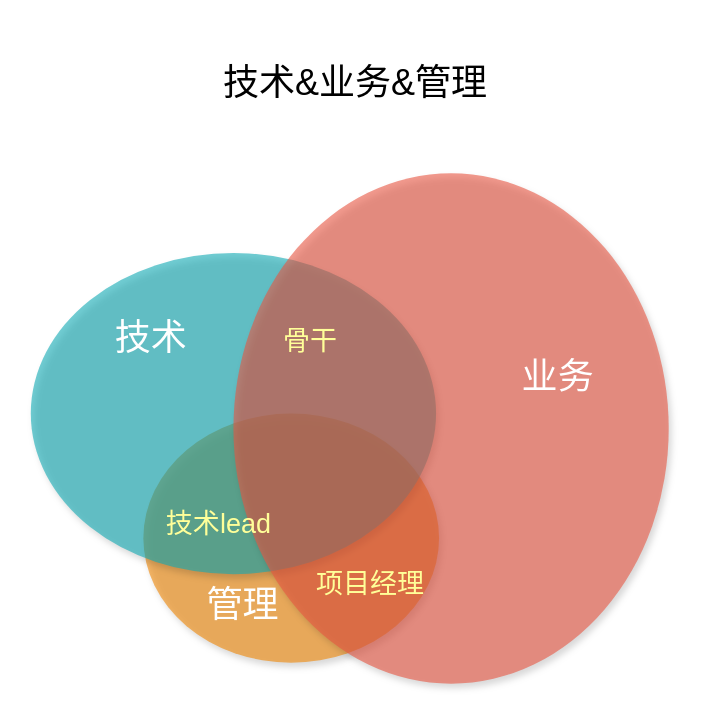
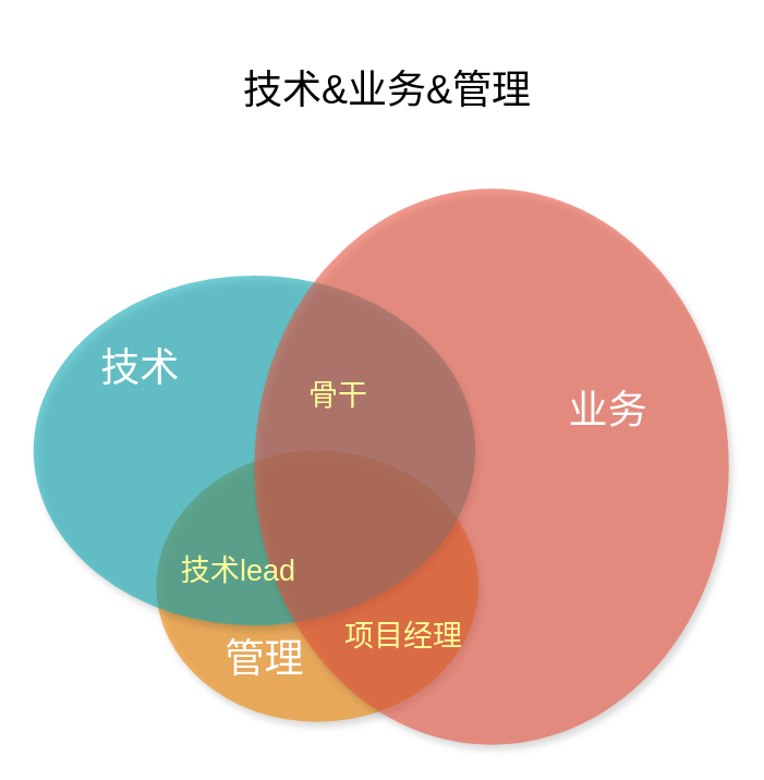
- <mxCell id="5" value="技术" style="text;fontSize=24;align=center;verticalAlign=middle;html=1;fontColor=#FFFFFF;" parent="1" vertex="1"><mxGeometry x="45" y="199" width="110" height="52" as="geometry" /></mxCell>
+ <mxCell id="5" value="技术" style="text;fontSize=24;align=center;verticalAlign=middle;html=1;fontColor=#FFFFFF;" parent="1" vertex="1"><mxGeometry x="30" y="199" width="110" height="52" as="geometry" /></mxCell>
- <mxCell id="8" value="骨干" style="text;align=center;html=1;fontColor=#FFFF99;fontSize=18;strokeWidth=2;" parent="1" vertex="1"><mxGeometry x="186" y="210" width="40" height="40" as="geometry" /></mxCell>
+ <mxCell id="8" value="骨干" style="text;align=center;html=1;fontColor=#FFFF99;fontSize=18;strokeWidth=2;" parent="1" vertex="1"><mxGeometry x="186" y="225" width="40" height="40" as="geometry" /></mxCell>
